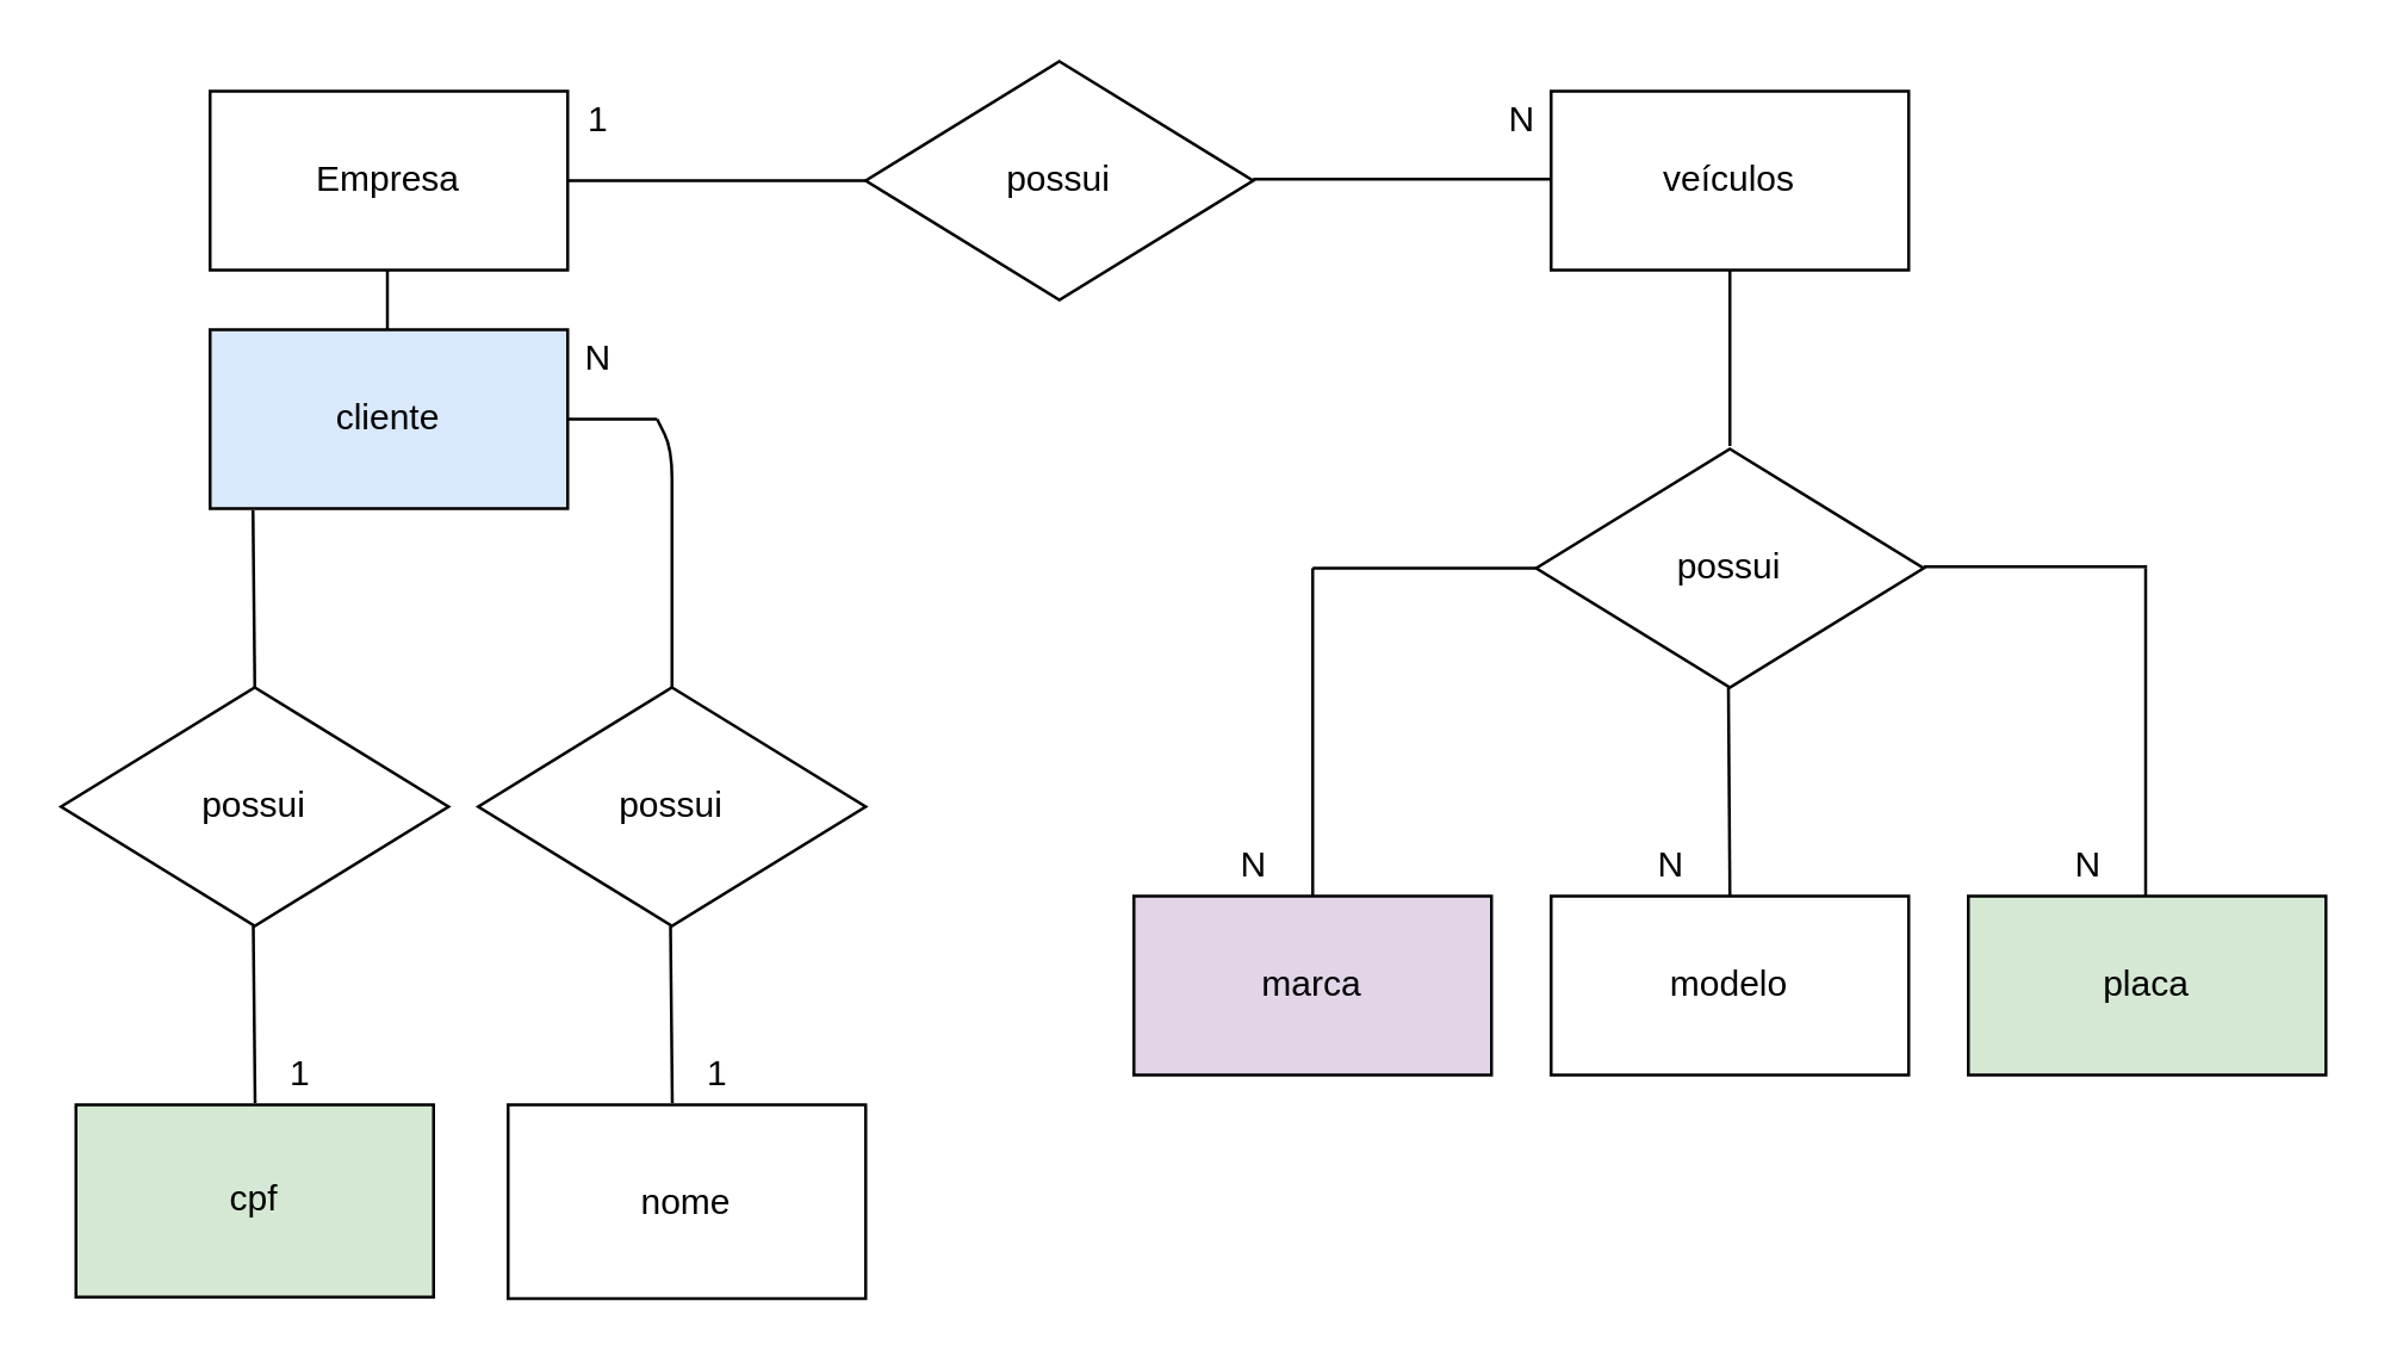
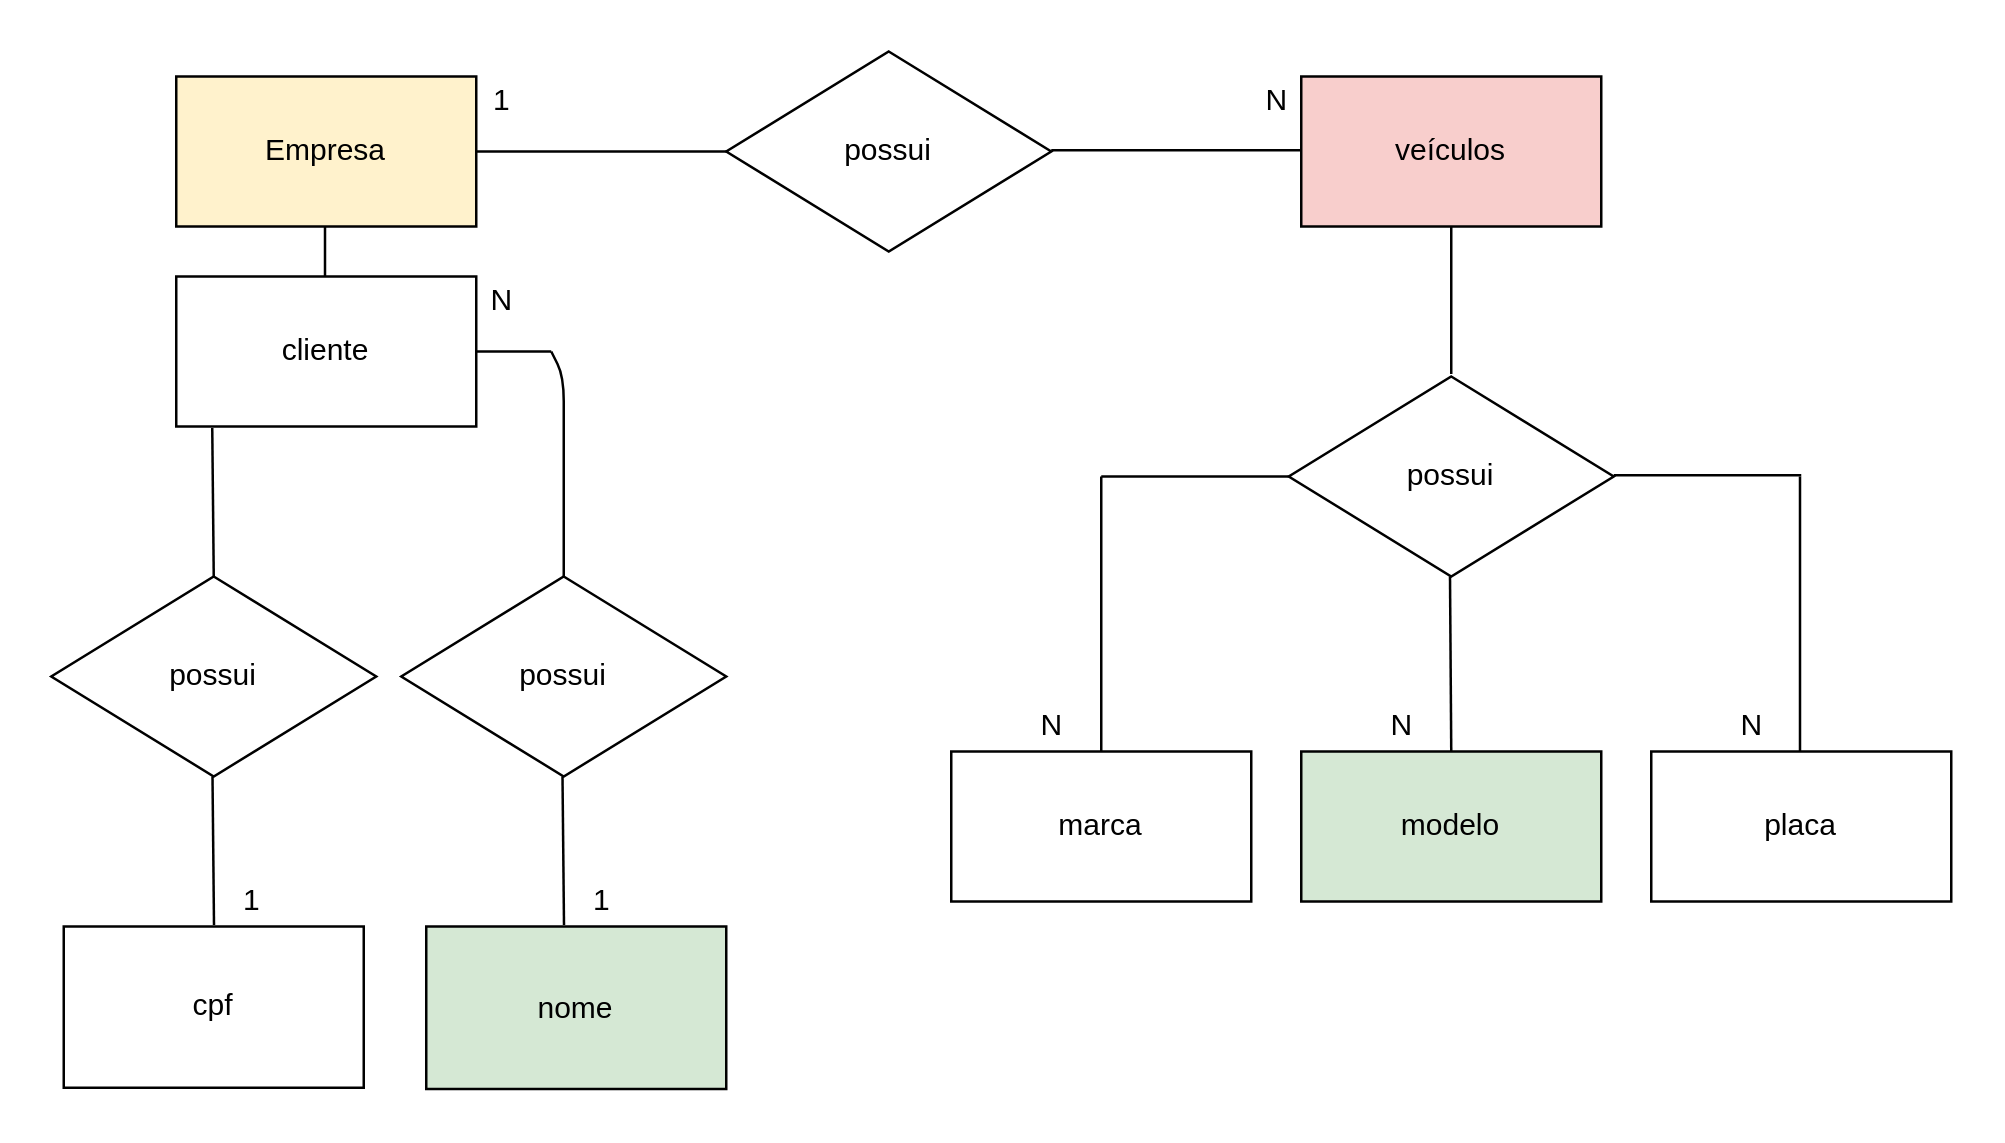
- <mxCell id="2" value="Empresa" style="rounded=0;whiteSpace=wrap;html=1;" vertex="1" parent="1"><mxGeometry x="70" y="30" width="120" height="60" as="geometry" /></mxCell>
+ <mxCell id="2" value="Empresa" style="rounded=0;whiteSpace=wrap;html=1;fillColor=#fff2cc;" vertex="1" parent="1"><mxGeometry x="70" y="30" width="120" height="60" as="geometry" /></mxCell>
- <mxCell id="4" value="veículos" style="rounded=0;whiteSpace=wrap;html=1;" vertex="1" parent="1"><mxGeometry x="520" y="30" width="120" height="60" as="geometry" /></mxCell>
+ <mxCell id="4" value="veículos" style="rounded=0;whiteSpace=wrap;html=1;fillColor=#f8cecc;" vertex="1" parent="1"><mxGeometry x="520" y="30" width="120" height="60" as="geometry" /></mxCell>
- <mxCell id="13" value="cliente" style="rounded=0;whiteSpace=wrap;html=1;fillColor=#dae8fc;" vertex="1" parent="1"><mxGeometry x="70" y="110" width="120" height="60" as="geometry" /></mxCell>
+ <mxCell id="13" value="cliente" style="rounded=0;whiteSpace=wrap;html=1;" vertex="1" parent="1"><mxGeometry x="70" y="110" width="120" height="60" as="geometry" /></mxCell>
- <mxCell id="10" value="marca" style="rounded=0;whiteSpace=wrap;html=1;fillColor=#e1d5e7;" vertex="1" parent="1"><mxGeometry x="380" y="300" width="120" height="60" as="geometry" /></mxCell>
+ <mxCell id="10" value="marca" style="rounded=0;whiteSpace=wrap;html=1;" vertex="1" parent="1"><mxGeometry x="380" y="300" width="120" height="60" as="geometry" /></mxCell>
- <mxCell id="11" value="modelo" style="rounded=0;whiteSpace=wrap;html=1;" vertex="1" parent="1"><mxGeometry x="520" y="300" width="120" height="60" as="geometry" /></mxCell>
+ <mxCell id="11" value="modelo" style="rounded=0;whiteSpace=wrap;html=1;fillColor=#d5e8d4;" vertex="1" parent="1"><mxGeometry x="520" y="300" width="120" height="60" as="geometry" /></mxCell>
- <mxCell id="12" value="placa" style="rounded=0;whiteSpace=wrap;html=1;fillColor=#d5e8d4;" vertex="1" parent="1"><mxGeometry x="660" y="300" width="120" height="60" as="geometry" /></mxCell>
+ <mxCell id="12" value="placa" style="rounded=0;whiteSpace=wrap;html=1;" vertex="1" parent="1"><mxGeometry x="660" y="300" width="120" height="60" as="geometry" /></mxCell>
- <mxCell id="14" value="cpf" style="rounded=0;whiteSpace=wrap;html=1;fillColor=#d5e8d4;" vertex="1" parent="1"><mxGeometry x="25" y="370" width="120" height="64.5" as="geometry" /></mxCell>
+ <mxCell id="14" value="cpf" style="rounded=0;whiteSpace=wrap;html=1;" vertex="1" parent="1"><mxGeometry x="25" y="370" width="120" height="64.5" as="geometry" /></mxCell>
- <mxCell id="15" value="nome" style="rounded=0;whiteSpace=wrap;html=1;" vertex="1" parent="1"><mxGeometry x="170" y="370" width="120" height="65" as="geometry" /></mxCell>
+ <mxCell id="15" value="nome" style="rounded=0;whiteSpace=wrap;html=1;fillColor=#d5e8d4;" vertex="1" parent="1"><mxGeometry x="170" y="370" width="120" height="65" as="geometry" /></mxCell>
